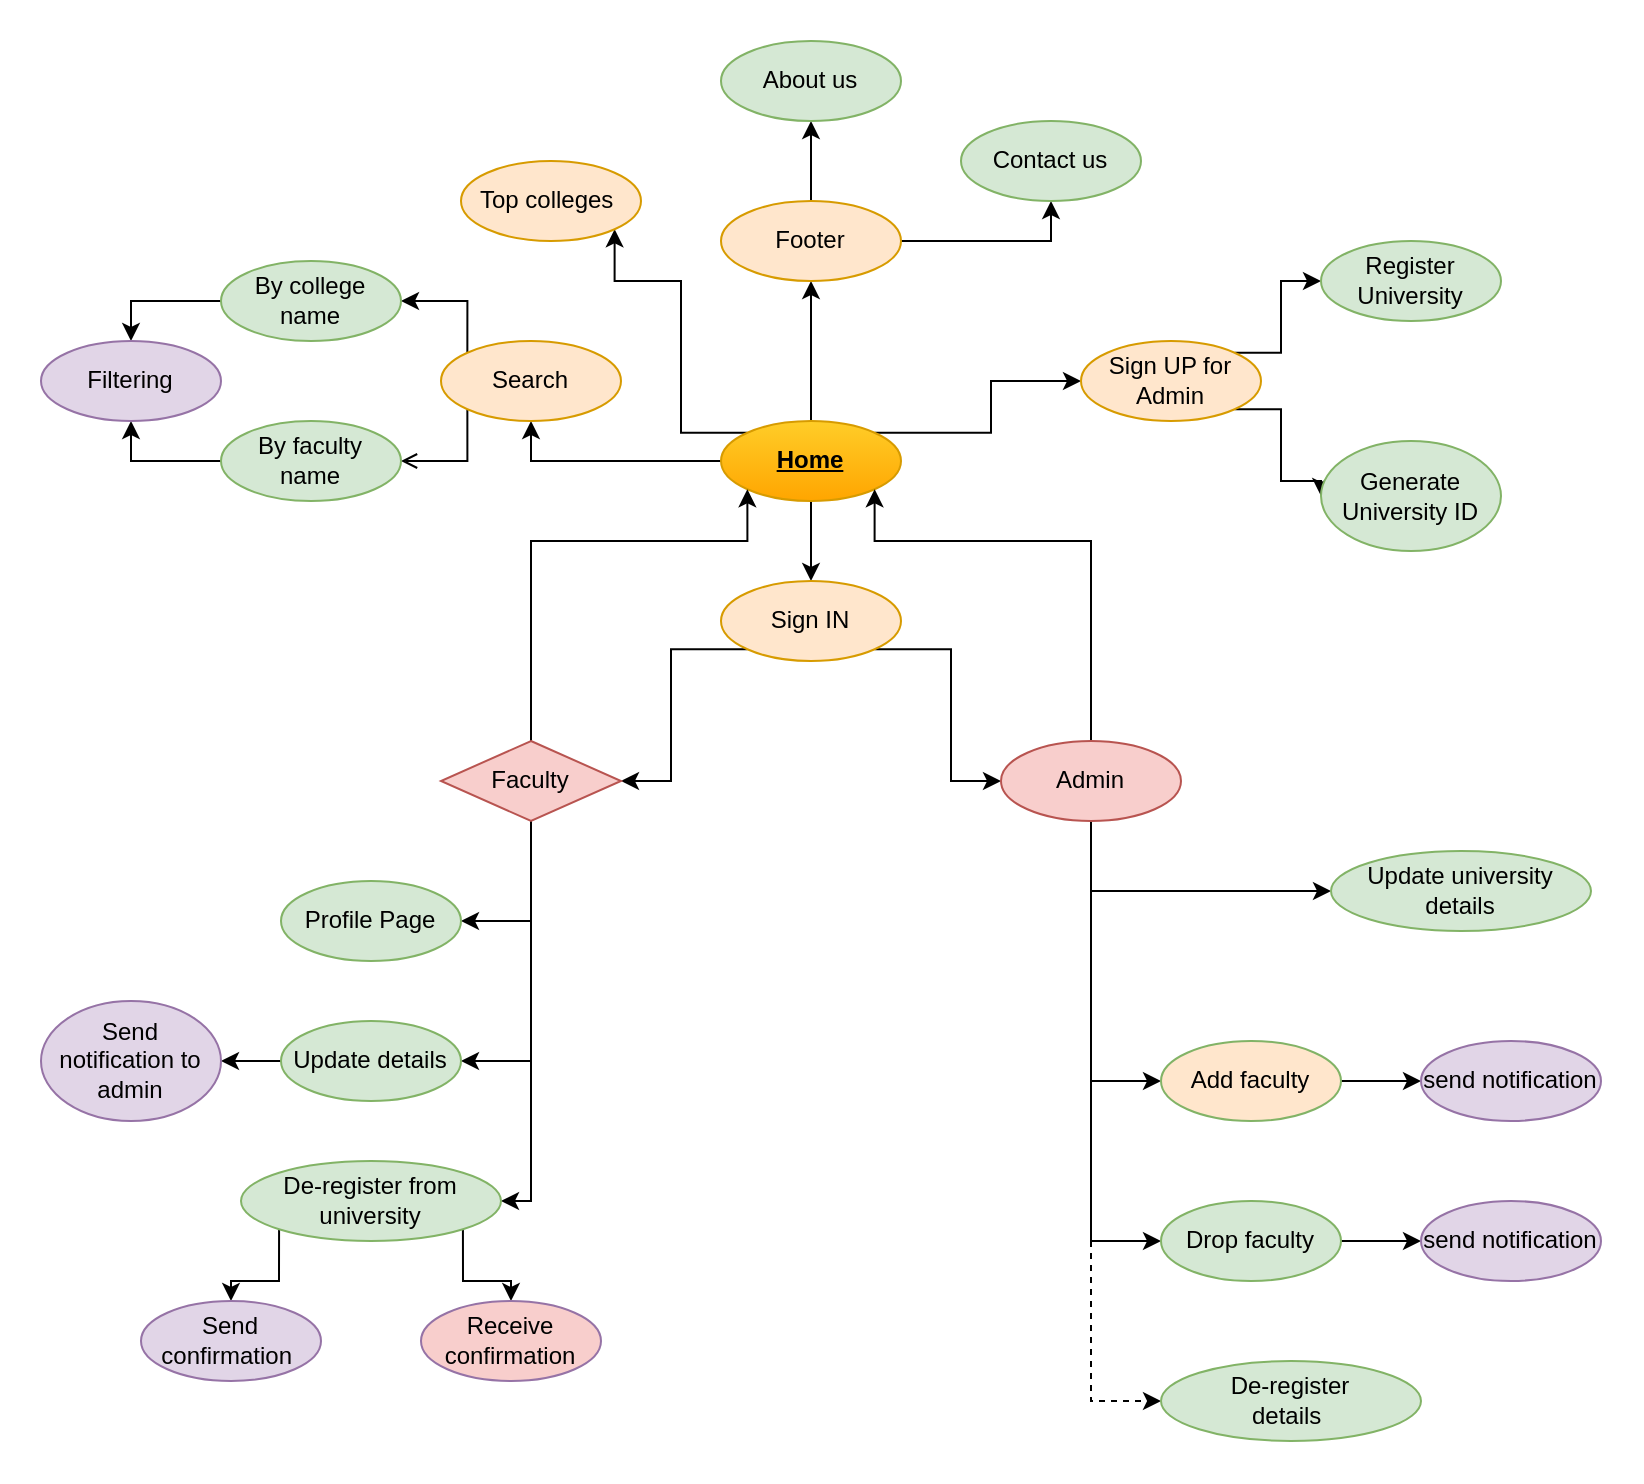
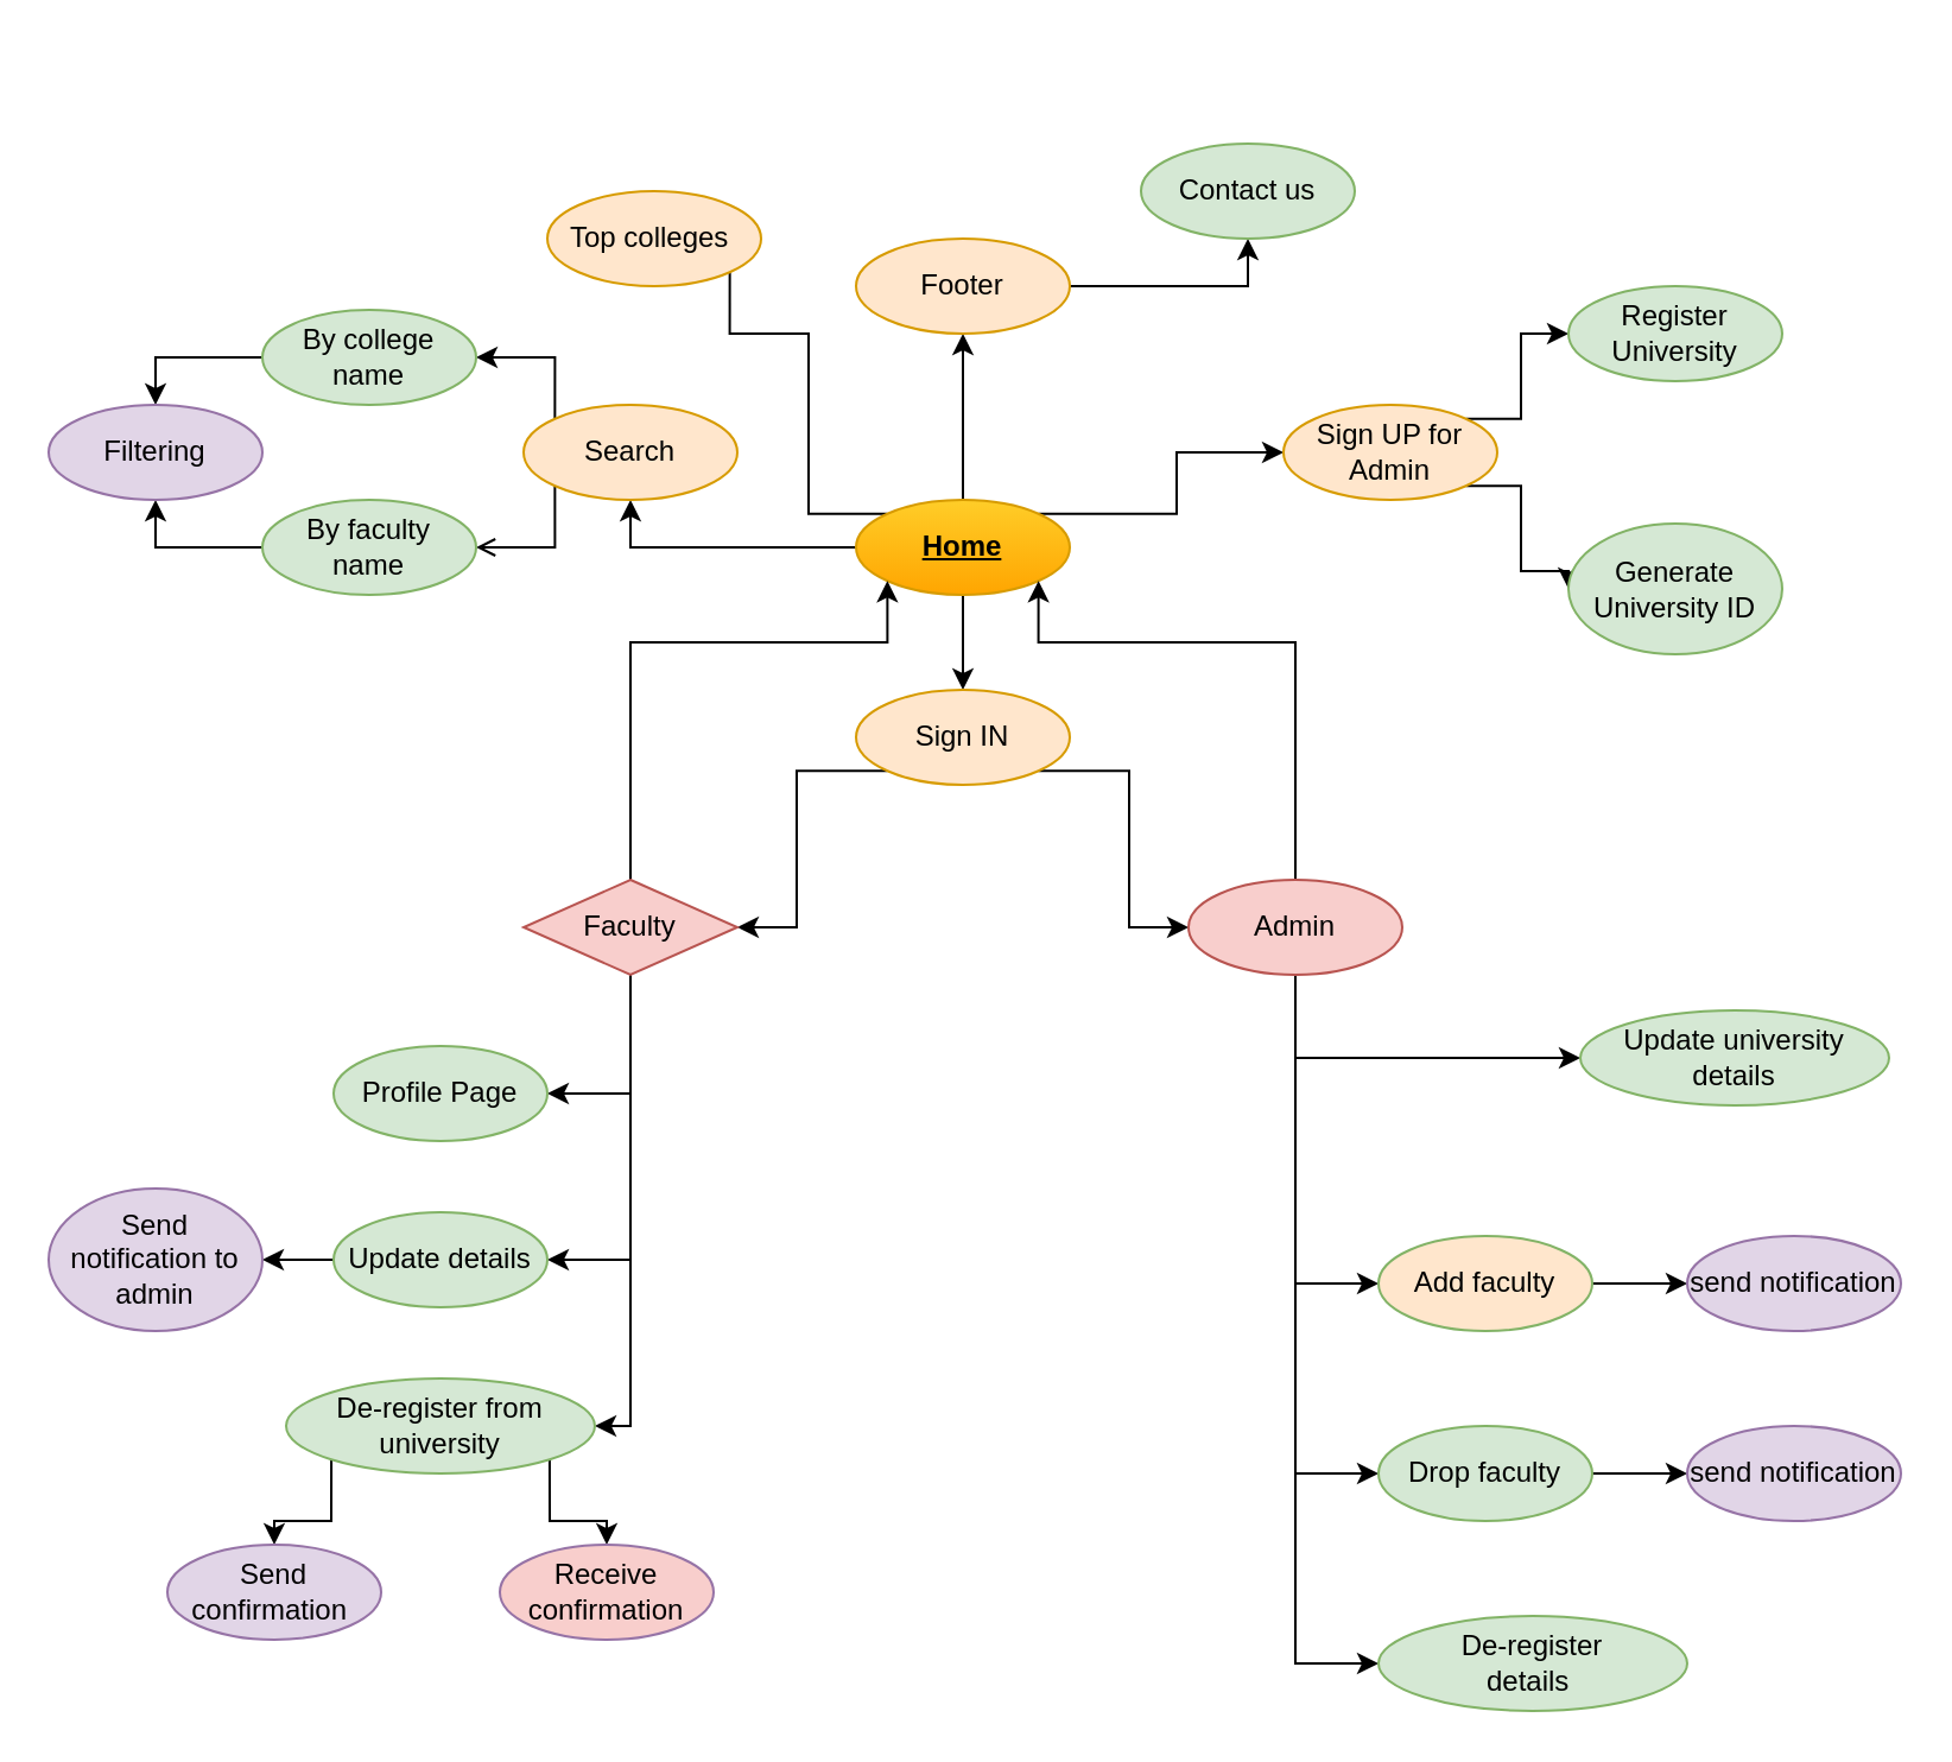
- <mxCell id="56" value="About us" style="ellipse;whiteSpace=wrap;html=1;fillColor=#d5e8d4;strokeColor=#82b366;" parent="1" vertex="1"><mxGeometry x="360" y="20" width="90" height="40" as="geometry" /></mxCell>
- <mxCell id="49" style="edgeStyle=orthogonalEdgeStyle;rounded=0;orthogonalLoop=1;jettySize=auto;html=1;exitX=0.5;exitY=0;exitDx=0;exitDy=0;entryX=0.5;entryY=1;entryDx=0;entryDy=0;" parent="1" source="50" target="56" edge="1"><mxGeometry relative="1" as="geometry" /></mxCell>
- <mxCell id="6" style="edgeStyle=orthogonalEdgeStyle;rounded=0;orthogonalLoop=1;jettySize=auto;html=1;exitX=0;exitY=0;exitDx=0;exitDy=0;entryX=1;entryY=1;entryDx=0;entryDy=0;" parent="1" source="7" target="47" edge="1"><mxGeometry relative="1" as="geometry"><Array as="points"><mxPoint x="340" y="216" /><mxPoint x="340" y="140" /><mxPoint x="307" y="140" /></Array></mxGeometry></mxCell>
+ <mxCell id="6" style="edgeStyle=orthogonalEdgeStyle;rounded=0;orthogonalLoop=1;jettySize=auto;html=1;exitX=0;exitY=0;exitDx=0;exitDy=0;entryX=1;entryY=1;entryDx=0;entryDy=0;endArrow=none;" parent="1" source="7" target="47" edge="1"><mxGeometry relative="1" as="geometry"><Array as="points"><mxPoint x="340" y="216" /><mxPoint x="340" y="140" /><mxPoint x="307" y="140" /></Array></mxGeometry></mxCell>
- <mxCell id="24" style="edgeStyle=orthogonalEdgeStyle;rounded=0;orthogonalLoop=1;jettySize=auto;html=1;exitX=0.5;exitY=1;exitDx=0;exitDy=0;entryX=0;entryY=0.5;entryDx=0;entryDy=0;dashed=1;" parent="1" source="26" target="41" edge="1"><mxGeometry relative="1" as="geometry" /></mxCell>
+ <mxCell id="24" style="edgeStyle=orthogonalEdgeStyle;rounded=0;orthogonalLoop=1;jettySize=auto;html=1;exitX=0.5;exitY=1;exitDx=0;exitDy=0;entryX=0;entryY=0.5;entryDx=0;entryDy=0;" parent="1" source="26" target="41" edge="1"><mxGeometry relative="1" as="geometry" /></mxCell>
